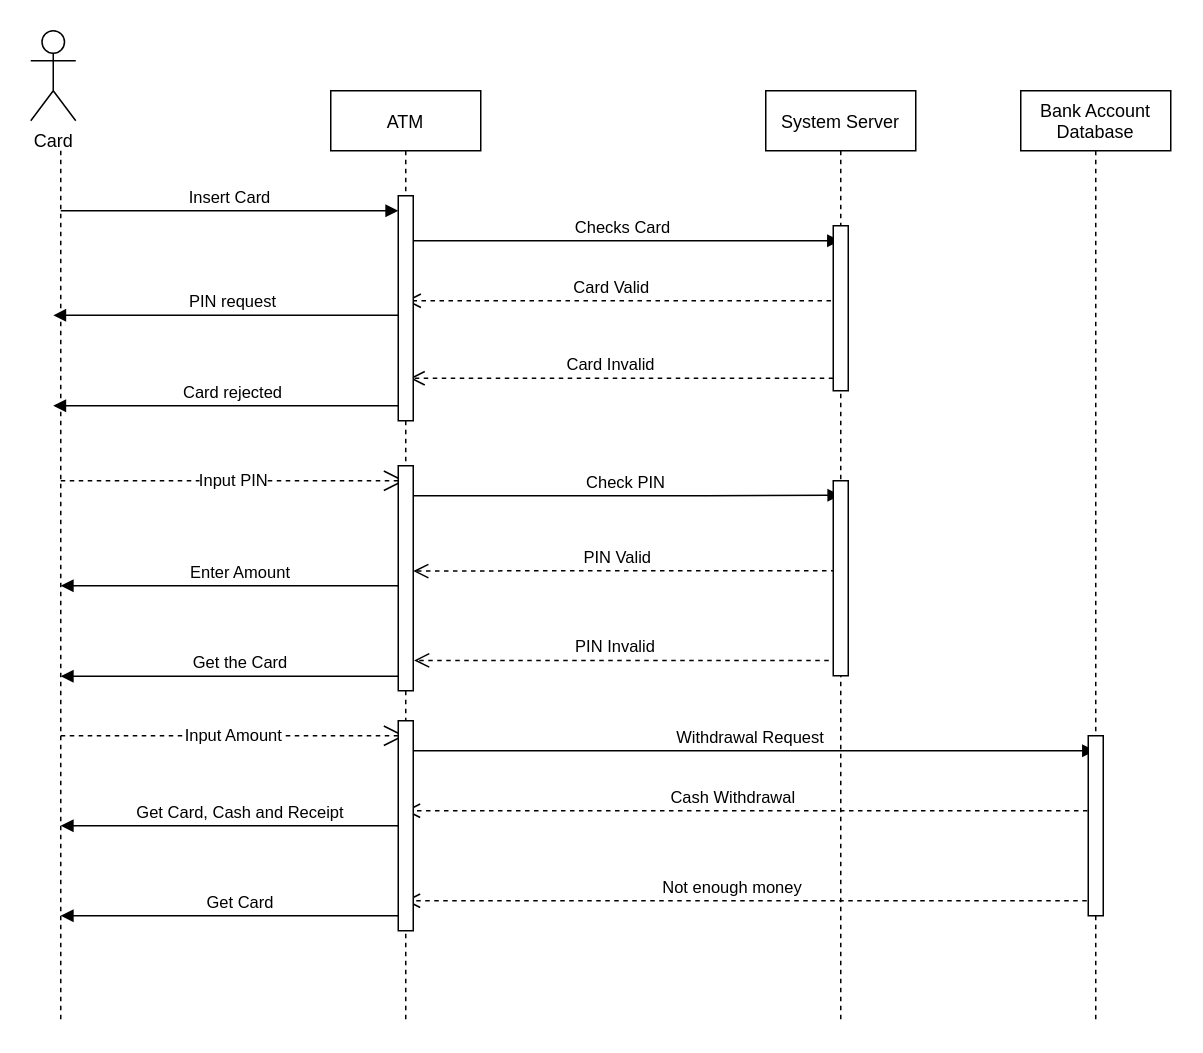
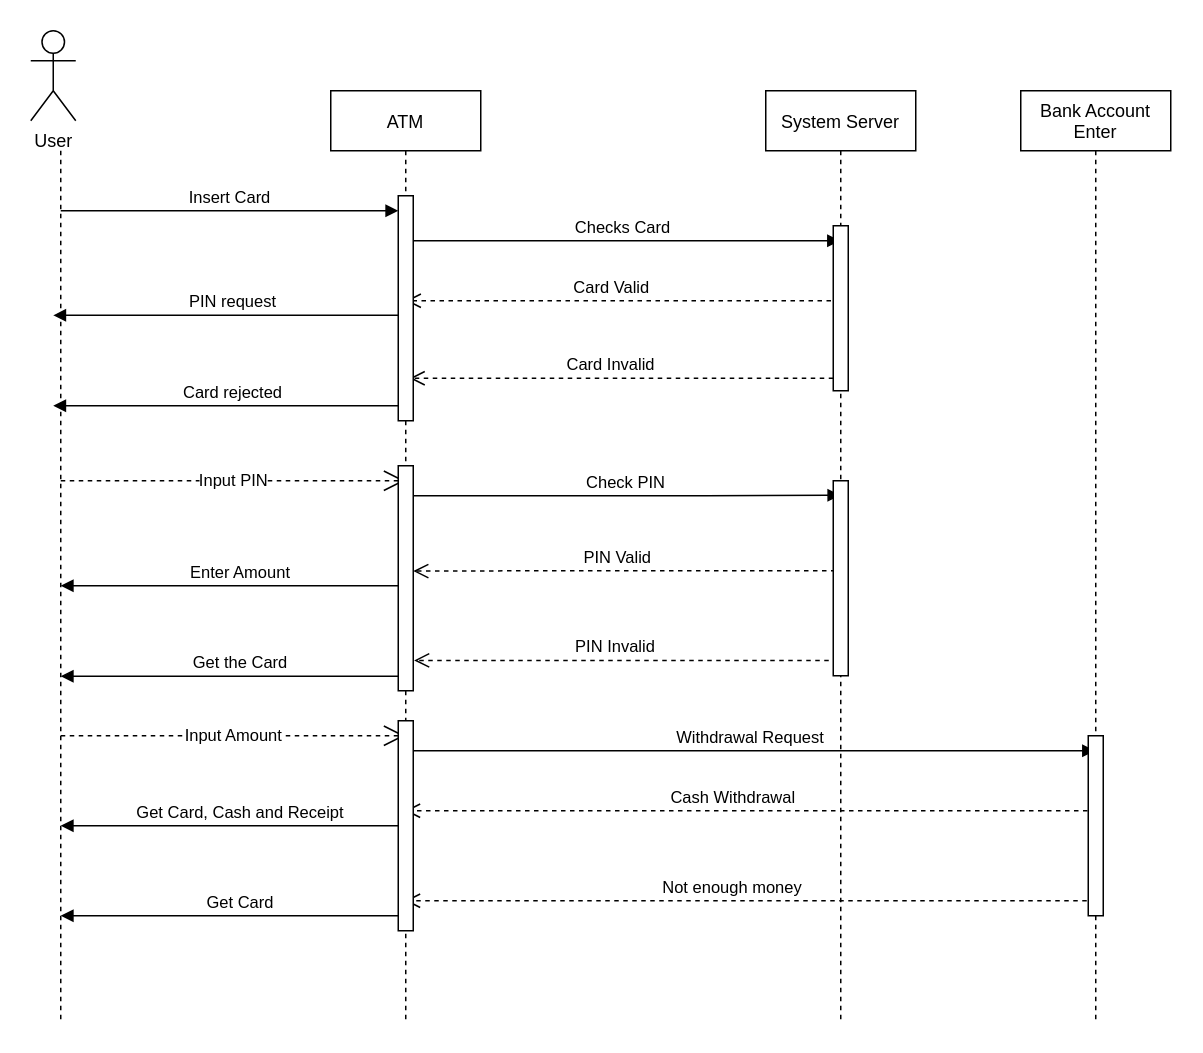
- <mxCell id="6" value="Bank Account &#10;Database" style="shape=umlLifeline;perimeter=lifelinePerimeter;container=1;collapsible=0;recursiveResize=0;rounded=0;shadow=0;strokeWidth=1;" vertex="1" parent="1"><mxGeometry x="680" y="60" width="100" height="620" as="geometry" /></mxCell>
+ <mxCell id="6" value="Bank Account &#10;Enter" style="shape=umlLifeline;perimeter=lifelinePerimeter;container=1;collapsible=0;recursiveResize=0;rounded=0;shadow=0;strokeWidth=1;" vertex="1" parent="1"><mxGeometry x="680" y="60" width="100" height="620" as="geometry" /></mxCell>
- <mxCell id="23" value="Card" style="shape=umlActor;verticalLabelPosition=bottom;verticalAlign=top;html=1;outlineConnect=0;" vertex="1" parent="1"><mxGeometry x="20" y="20" width="30" height="60" as="geometry" /></mxCell>
+ <mxCell id="23" value="User" style="shape=umlActor;verticalLabelPosition=bottom;verticalAlign=top;html=1;outlineConnect=0;" vertex="1" parent="1"><mxGeometry x="20" y="20" width="30" height="60" as="geometry" /></mxCell>
